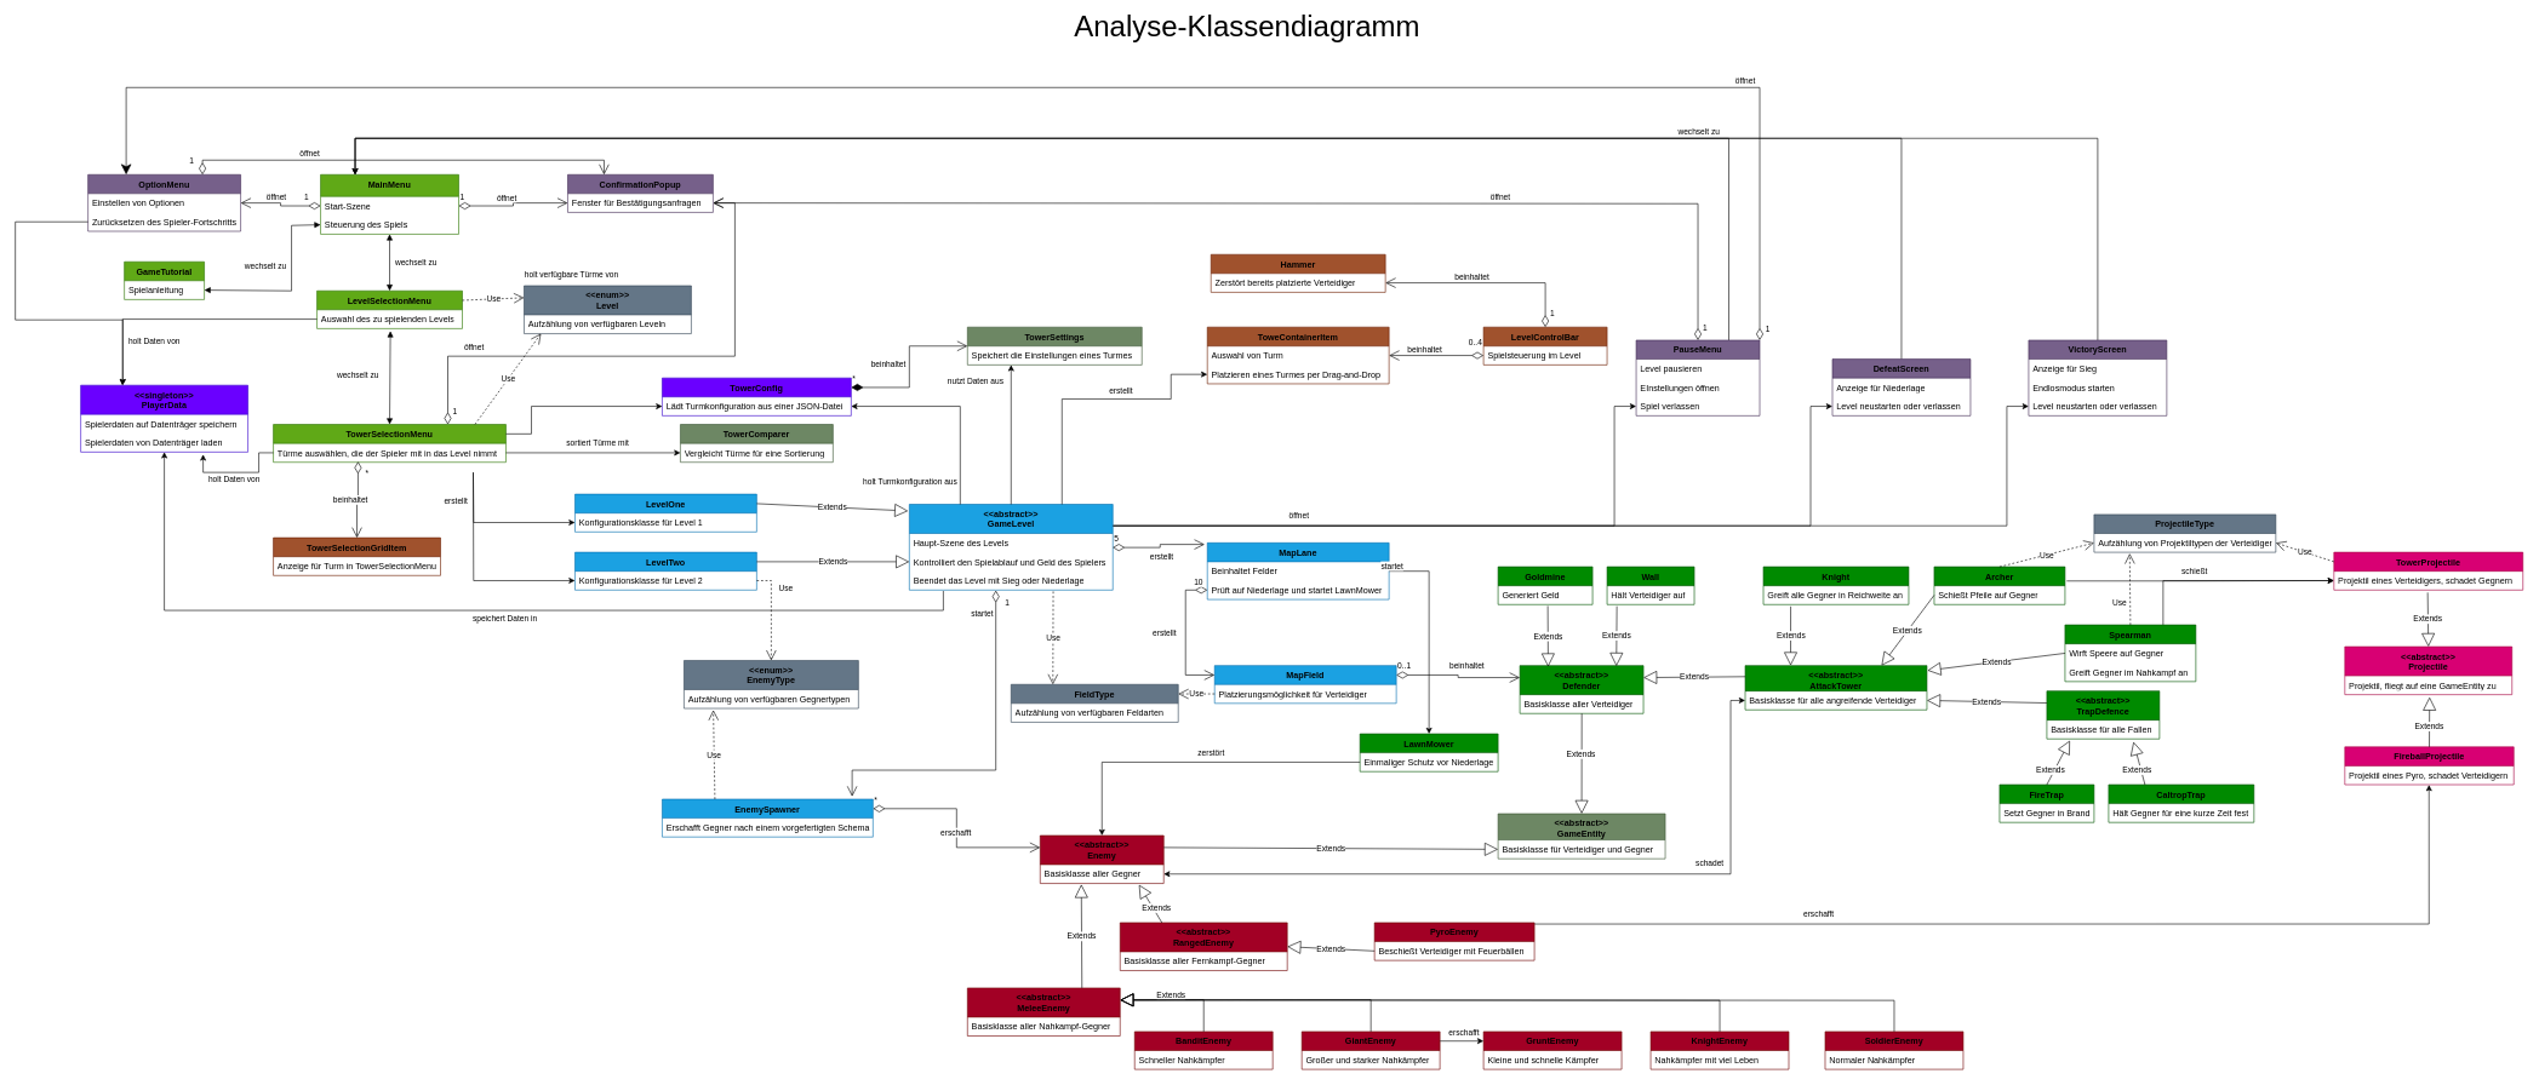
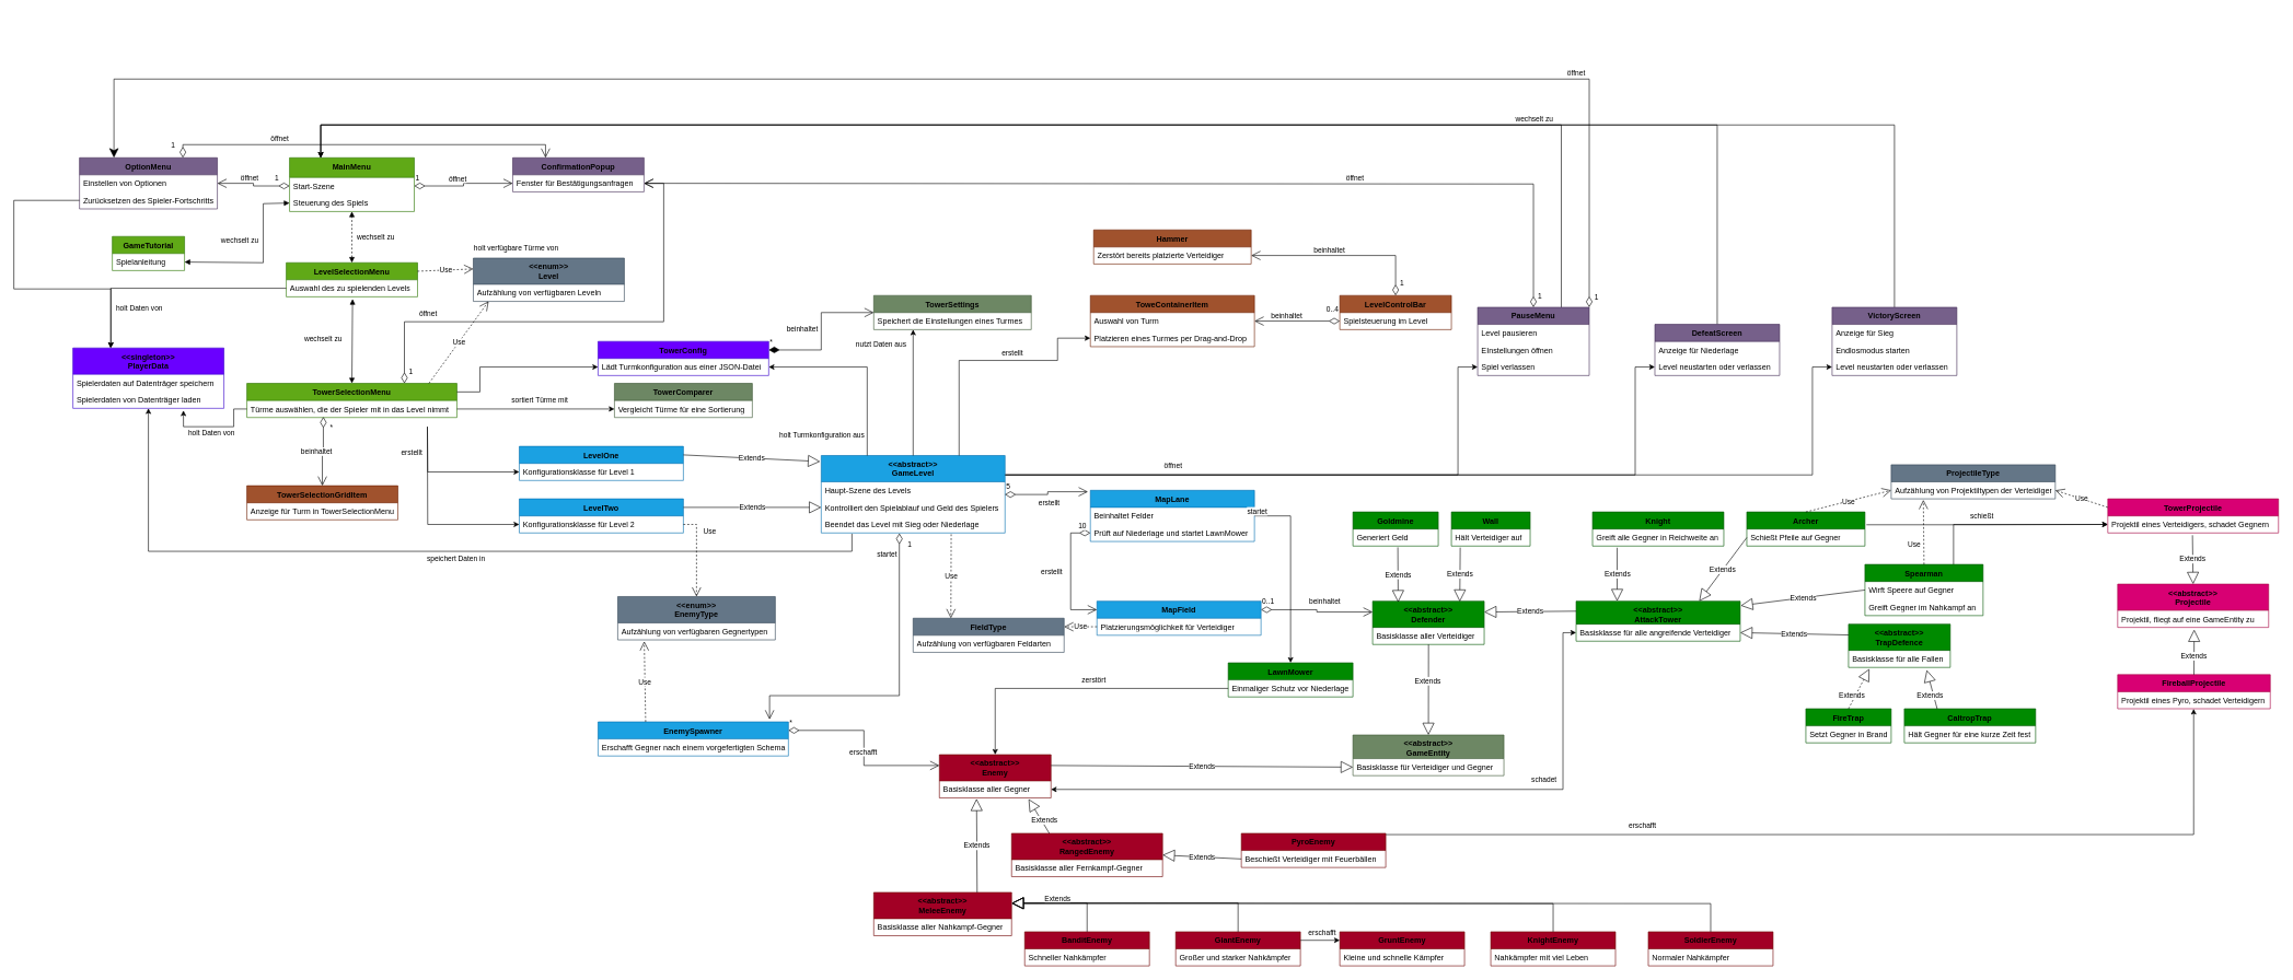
- <mxCell id="226" value="Analyse-Klassendiagramm" style="text;html=1;strokeColor=none;fillColor=none;align=center;verticalAlign=middle;whiteSpace=wrap;rounded=0;fontSize=40;" parent="1" vertex="1"><mxGeometry x="1360" y="20" width="710" height="30" as="geometry" /></mxCell>
- <mxCell id="20" value="" style="endArrow=block;startArrow=block;endFill=1;startFill=1;html=1;rounded=0;exitX=0.5;exitY=0;exitDx=0;exitDy=0;" parent="1" source="10" target="4" edge="1"><mxGeometry width="160" relative="1" as="geometry"><mxPoint x="380" y="579" as="sourcePoint" /><mxPoint x="585" y="500" as="targetPoint" /></mxGeometry></mxCell>
+ <mxCell id="20" value="" style="endArrow=block;startArrow=block;endFill=1;startFill=1;html=1;rounded=0;exitX=0.5;exitY=0;exitDx=0;exitDy=0;dashed=1;" parent="1" source="10" target="4" edge="1"><mxGeometry width="160" relative="1" as="geometry"><mxPoint x="380" y="579" as="sourcePoint" /><mxPoint x="585" y="500" as="targetPoint" /></mxGeometry></mxCell>
- <mxCell id="173" value="Extends" style="endArrow=block;endSize=16;endFill=0;html=1;rounded=0;entryX=0.205;entryY=1.082;entryDx=0;entryDy=0;exitX=0.5;exitY=0;exitDx=0;exitDy=0;entryPerimeter=0;" parent="1" source="161" target="157" edge="1"><mxGeometry x="-0.416" y="5" width="160" relative="1" as="geometry"><mxPoint x="4310" y="1850" as="sourcePoint" /><mxPoint x="4470" y="1850" as="targetPoint" /><mxPoint as="offset" /></mxGeometry></mxCell>
+ <mxCell id="173" value="Extends" style="endArrow=block;endSize=16;endFill=0;html=1;rounded=0;entryX=0.205;entryY=1.082;entryDx=0;entryDy=0;exitX=0.5;exitY=0;exitDx=0;exitDy=0;entryPerimeter=0;dashed=1;" parent="1" source="161" target="157" edge="1"><mxGeometry x="-0.416" y="5" width="160" relative="1" as="geometry"><mxPoint x="4310" y="1850" as="sourcePoint" /><mxPoint x="4470" y="1850" as="targetPoint" /><mxPoint as="offset" /></mxGeometry></mxCell>
